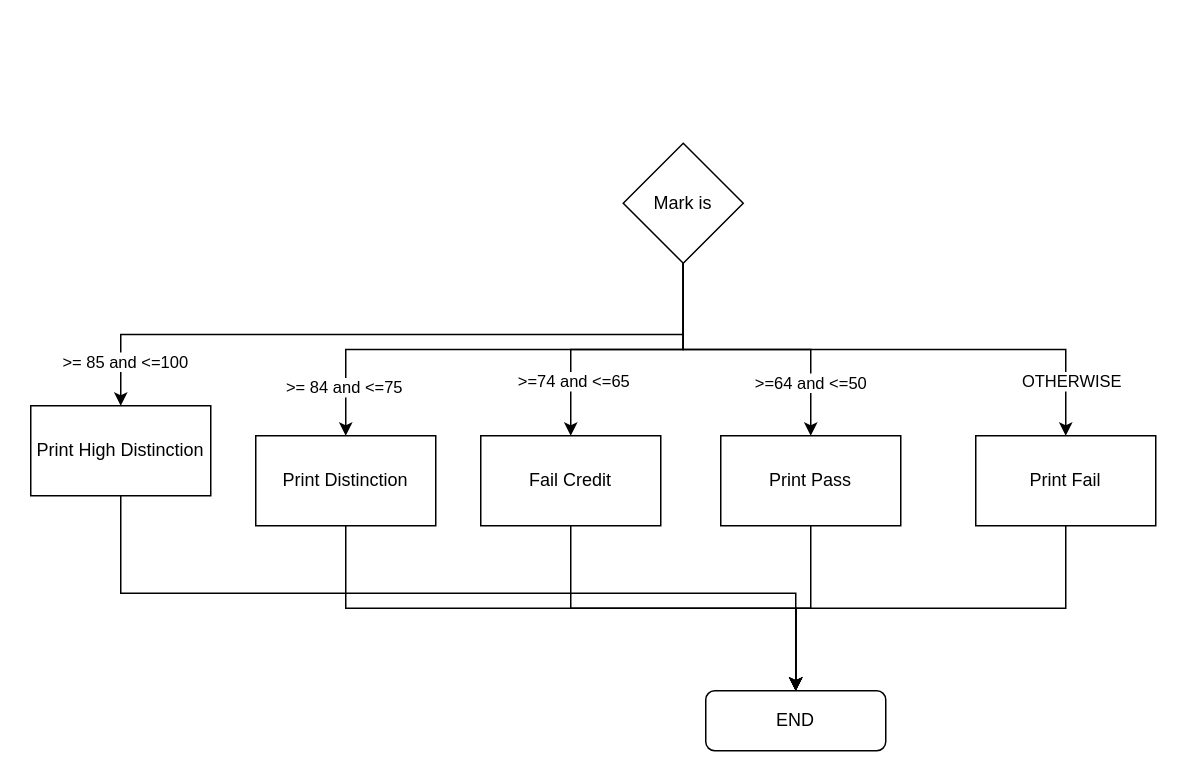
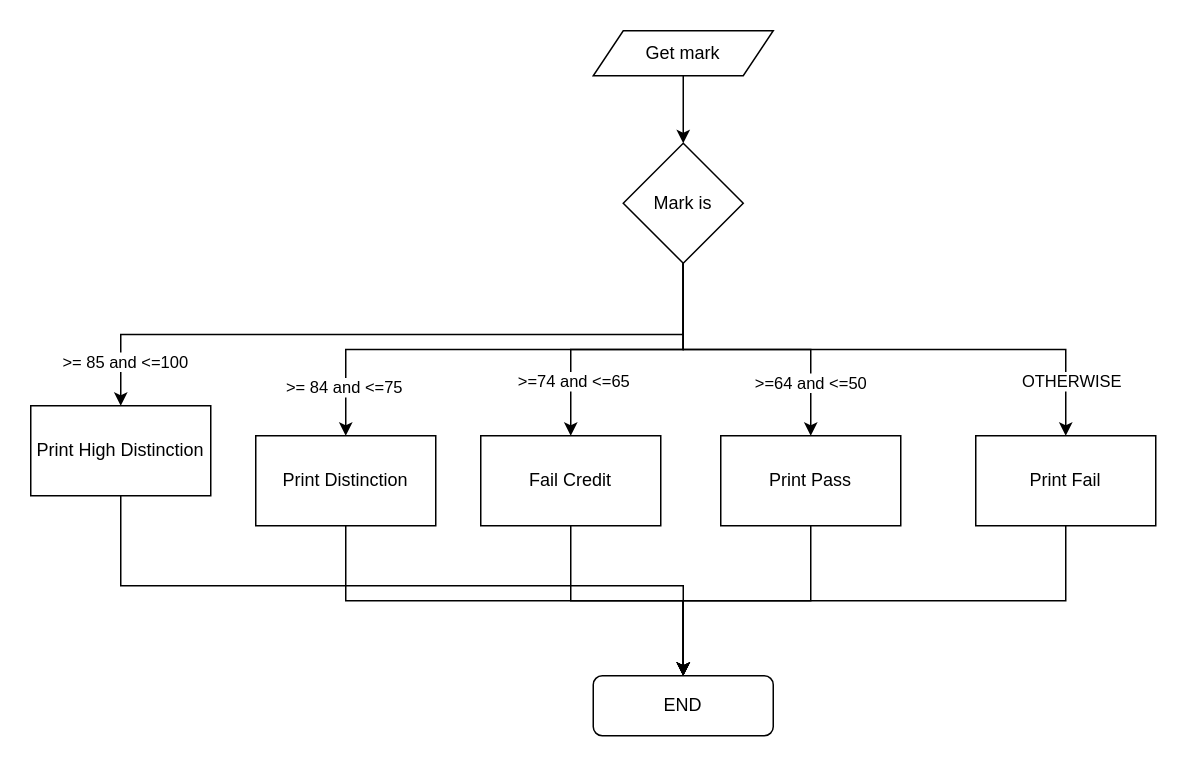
+ <mxCell id="3" value="Get mark" style="shape=parallelogram;perimeter=parallelogramPerimeter;whiteSpace=wrap;html=1;fixedSize=1;rounded=1;arcSize=0;" vertex="1" parent="1"><mxGeometry x="395" y="20" width="120" height="30" as="geometry" /></mxCell>
+ <mxCell id="2" value="" style="edgeStyle=orthogonalEdgeStyle;rounded=0;orthogonalLoop=1;jettySize=auto;html=1;" edge="1" parent="1" source="3" target="14"><mxGeometry relative="1" as="geometry" /></mxCell>
- <mxCell id="25" value="END" style="rounded=1;whiteSpace=wrap;html=1;" vertex="1" parent="1"><mxGeometry x="470" y="460" width="120" height="40" as="geometry" /></mxCell>
+ <mxCell id="25" value="END" style="rounded=1;whiteSpace=wrap;html=1;" vertex="1" parent="1"><mxGeometry x="395" y="450" width="120" height="40" as="geometry" /></mxCell>
